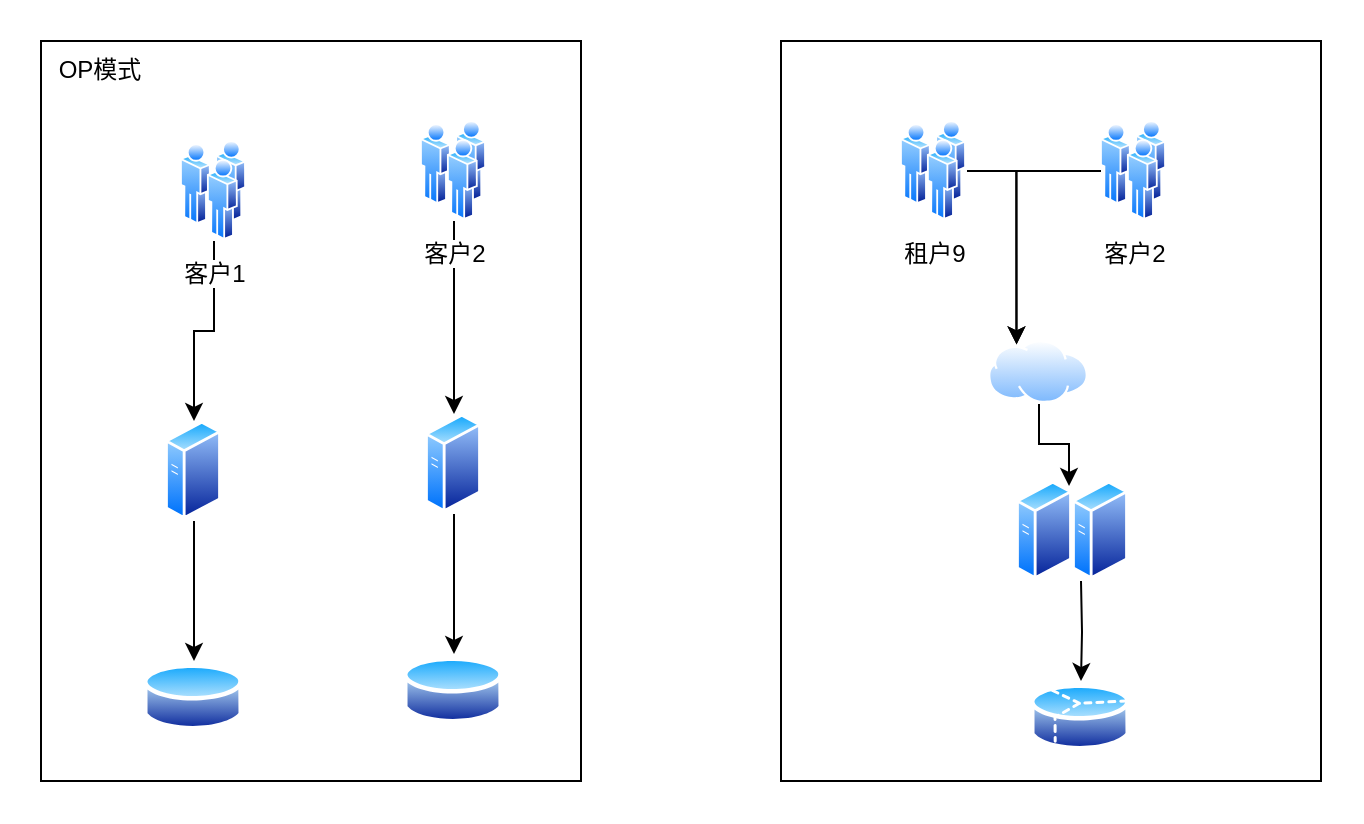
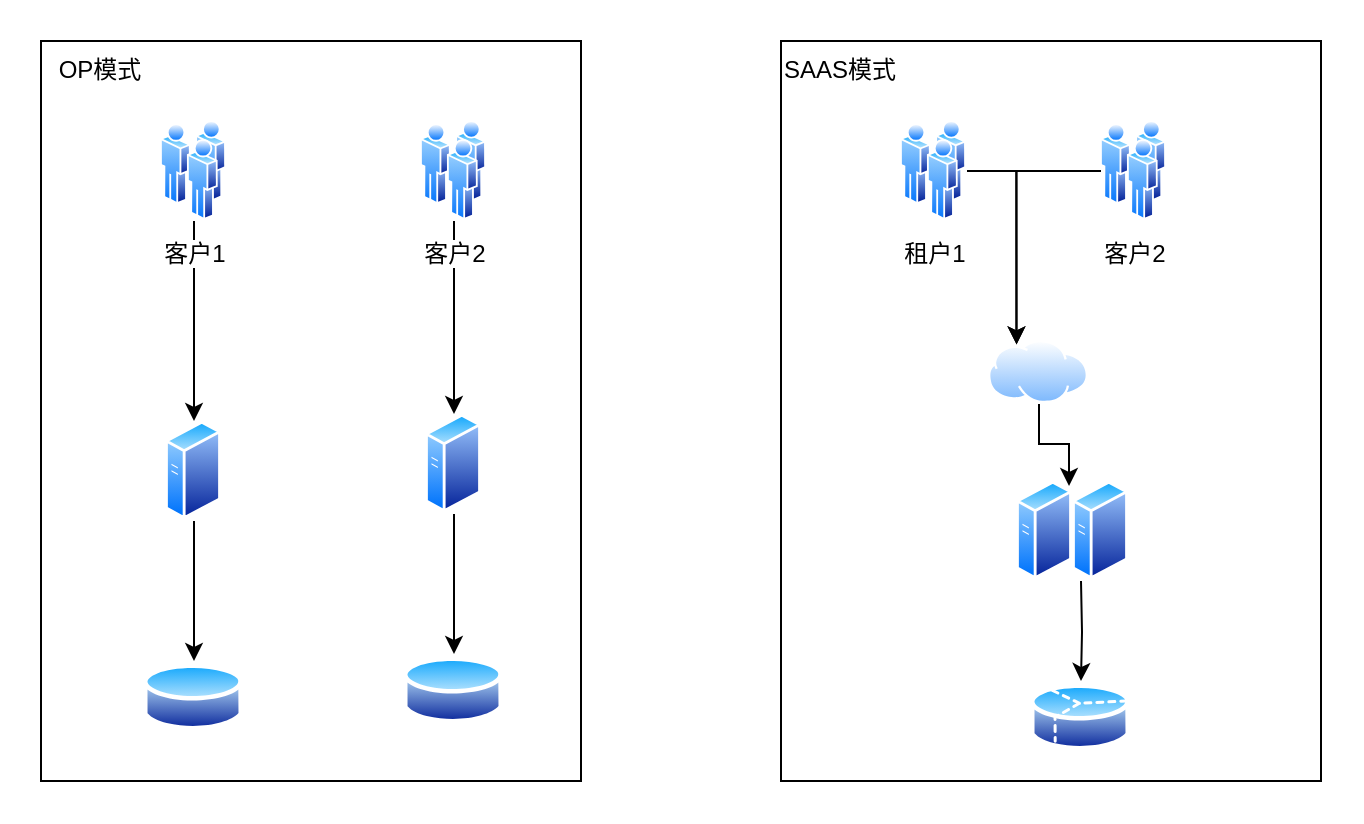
+ <mxCell id="19" value="SAAS模式" style="text;html=1;strokeColor=none;fillColor=none;align=center;verticalAlign=middle;whiteSpace=wrap;rounded=0;" parent="1" vertex="1"><mxGeometry x="390" y="20" width="60" height="30" as="geometry" /></mxCell>
- <mxCell id="4" value="客户1" style="aspect=fixed;perimeter=ellipsePerimeter;html=1;align=center;shadow=0;dashed=0;spacingTop=3;image;image=img/lib/active_directory/users.svg;" parent="1" vertex="1"><mxGeometry x="90" y="70" width="33" height="50" as="geometry" /></mxCell>
+ <mxCell id="4" value="客户1" style="aspect=fixed;perimeter=ellipsePerimeter;html=1;align=center;shadow=0;dashed=0;spacingTop=3;image;image=img/lib/active_directory/users.svg;" parent="1" vertex="1"><mxGeometry x="80" y="60" width="33" height="50" as="geometry" /></mxCell>
- <mxCell id="16" value="租户9" style="aspect=fixed;perimeter=ellipsePerimeter;html=1;align=center;shadow=0;dashed=0;spacingTop=3;image;image=img/lib/active_directory/users.svg;" parent="1" vertex="1"><mxGeometry x="450" y="60" width="33" height="50" as="geometry" /></mxCell>
+ <mxCell id="16" value="租户1" style="aspect=fixed;perimeter=ellipsePerimeter;html=1;align=center;shadow=0;dashed=0;spacingTop=3;image;image=img/lib/active_directory/users.svg;" parent="1" vertex="1"><mxGeometry x="450" y="60" width="33" height="50" as="geometry" /></mxCell>
